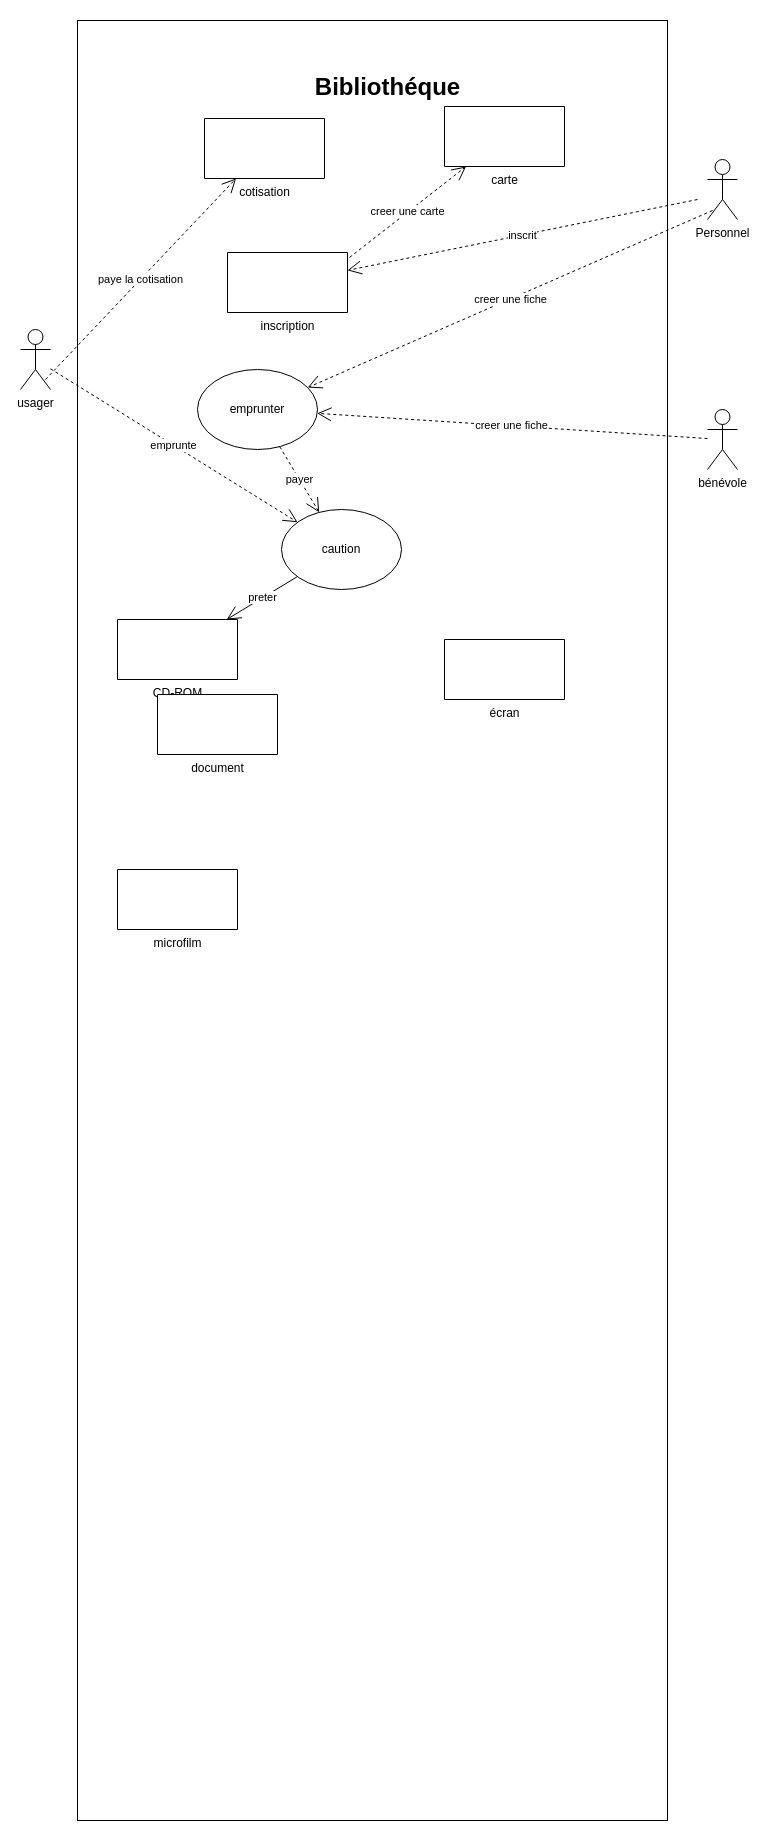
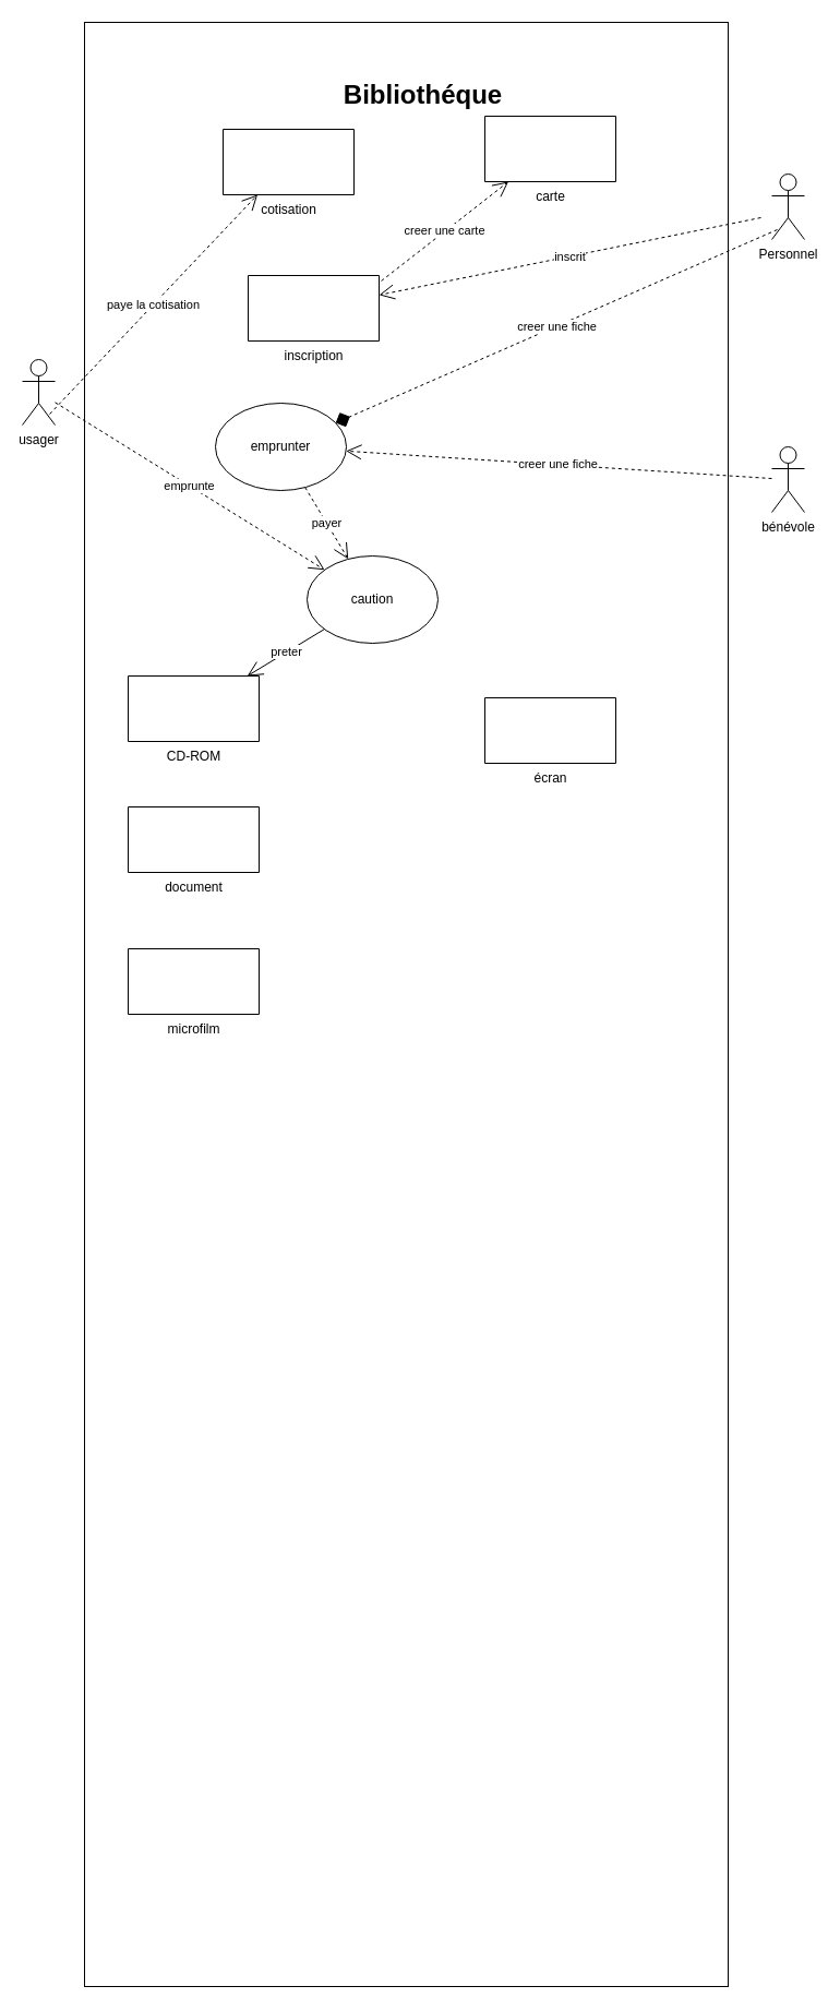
- <mxCell id="22" value="creer une fiche" style="endArrow=open;endSize=12;dashed=1;html=1;rounded=0;exitX=0.167;exitY=0.85;exitDx=0;exitDy=0;exitPerimeter=0;" edge="1" parent="1" source="5" target="20"><mxGeometry width="160" relative="1" as="geometry"><mxPoint x="317" y="429" as="sourcePoint" /><mxPoint x="477" y="429" as="targetPoint" /></mxGeometry></mxCell>
+ <mxCell id="22" value="creer une fiche" style="endArrow=diamond;endSize=12;dashed=1;html=1;rounded=0;exitX=0.167;exitY=0.85;exitDx=0;exitDy=0;exitPerimeter=0;" edge="1" parent="1" source="5" target="20"><mxGeometry width="160" relative="1" as="geometry"><mxPoint x="317" y="429" as="sourcePoint" /><mxPoint x="477" y="429" as="targetPoint" /></mxGeometry></mxCell>
- <mxCell id="11" value="document" style="verticalLabelPosition=bottom;verticalAlign=top;html=1;shape=mxgraph.basic.rect;fillColor2=none;strokeWidth=1;size=20;indent=5;shadow=0;" vertex="1" parent="1"><mxGeometry x="157" y="694" width="120" height="60" as="geometry" /></mxCell>
+ <mxCell id="11" value="document" style="verticalLabelPosition=bottom;verticalAlign=top;html=1;shape=mxgraph.basic.rect;fillColor2=none;strokeWidth=1;size=20;indent=5;shadow=0;" vertex="1" parent="1"><mxGeometry x="117" y="739" width="120" height="60" as="geometry" /></mxCell>
